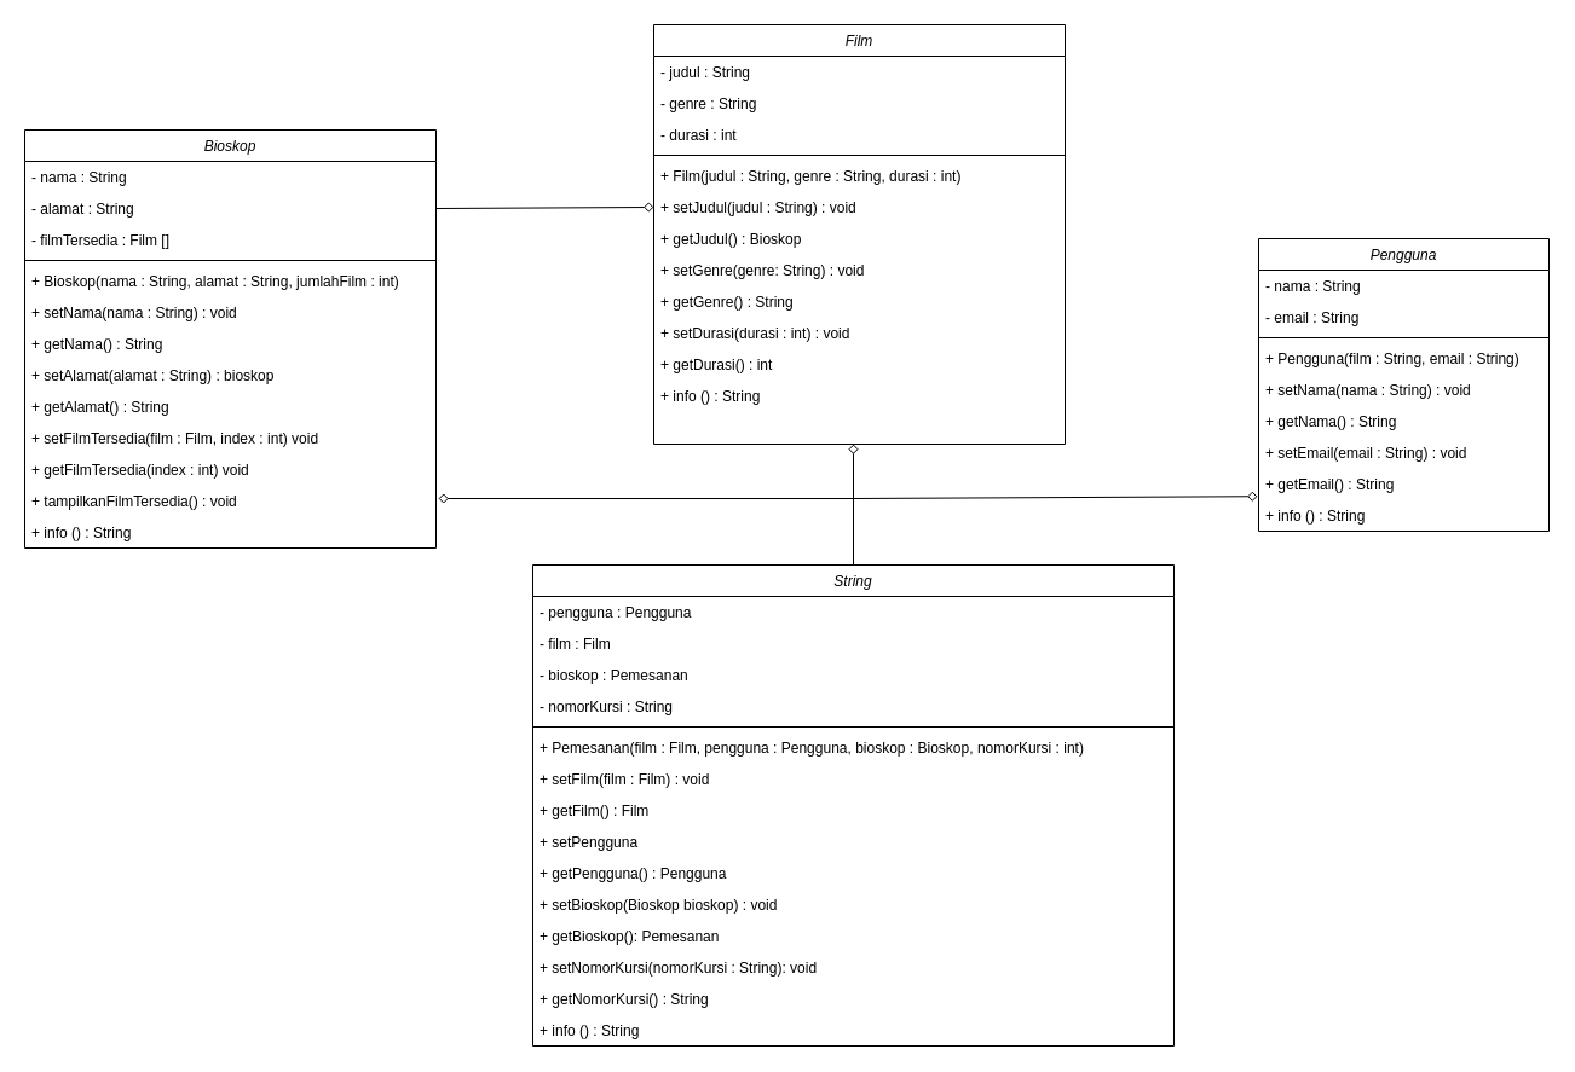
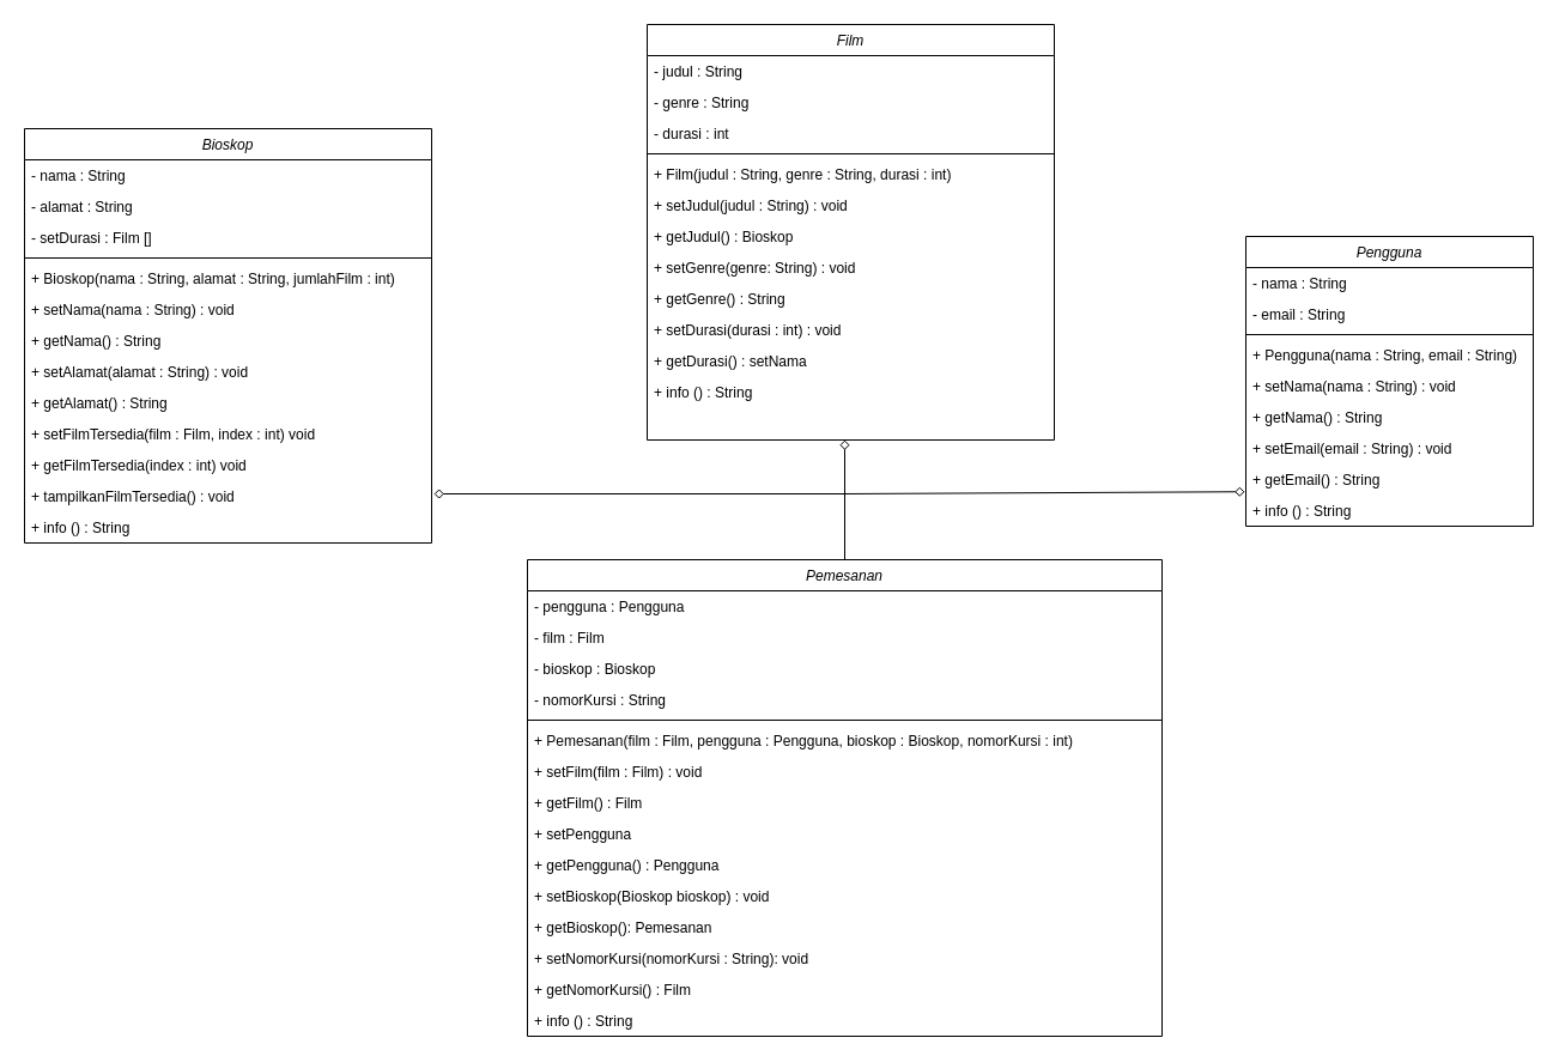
- <mxCell id="58" style="edgeStyle=none;rounded=0;orthogonalLoop=1;jettySize=auto;html=1;exitX=1;exitY=0.5;exitDx=0;exitDy=0;entryX=0;entryY=0.5;entryDx=0;entryDy=0;strokeWidth=1;endArrow=diamond;endFill=0;" edge="1" parent="1" source="46" target="18"><mxGeometry relative="1" as="geometry" /></mxCell>
- <mxCell id="47" value="- filmTersedia : Film []" style="text;align=left;verticalAlign=top;spacingLeft=4;spacingRight=4;overflow=hidden;rotatable=0;points=[[0,0.5],[1,0.5]];portConstraint=eastwest;rounded=0;shadow=0;html=0;" vertex="1" parent="44"><mxGeometry y="78" width="340" height="26" as="geometry" /></mxCell>
+ <mxCell id="47" value="- setDurasi : Film []" style="text;align=left;verticalAlign=top;spacingLeft=4;spacingRight=4;overflow=hidden;rotatable=0;points=[[0,0.5],[1,0.5]];portConstraint=eastwest;rounded=0;shadow=0;html=0;" vertex="1" parent="44"><mxGeometry y="78" width="340" height="26" as="geometry" /></mxCell>
- <mxCell id="6" value="+ Pengguna(film : String, email : String)" style="text;align=left;verticalAlign=top;spacingLeft=4;spacingRight=4;overflow=hidden;rotatable=0;points=[[0,0.5],[1,0.5]];portConstraint=eastwest;" parent="2" vertex="1"><mxGeometry y="86" width="240" height="26" as="geometry" /></mxCell>
+ <mxCell id="6" value="+ Pengguna(nama : String, email : String)" style="text;align=left;verticalAlign=top;spacingLeft=4;spacingRight=4;overflow=hidden;rotatable=0;points=[[0,0.5],[1,0.5]];portConstraint=eastwest;" parent="2" vertex="1"><mxGeometry y="86" width="240" height="26" as="geometry" /></mxCell>
- <mxCell id="23" value="+ getDurasi() : int" style="text;align=left;verticalAlign=top;spacingLeft=4;spacingRight=4;overflow=hidden;rotatable=0;points=[[0,0.5],[1,0.5]];portConstraint=eastwest;" vertex="1" parent="12"><mxGeometry y="268" width="340" height="26" as="geometry" /></mxCell>
+ <mxCell id="23" value="+ getDurasi() : setNama" style="text;align=left;verticalAlign=top;spacingLeft=4;spacingRight=4;overflow=hidden;rotatable=0;points=[[0,0.5],[1,0.5]];portConstraint=eastwest;" vertex="1" parent="12"><mxGeometry y="268" width="340" height="26" as="geometry" /></mxCell>
- <mxCell id="52" value="+ setAlamat(alamat : String) : bioskop" style="text;align=left;verticalAlign=top;spacingLeft=4;spacingRight=4;overflow=hidden;rotatable=0;points=[[0,0.5],[1,0.5]];portConstraint=eastwest;" vertex="1" parent="44"><mxGeometry y="190" width="340" height="26" as="geometry" /></mxCell>
+ <mxCell id="52" value="+ setAlamat(alamat : String) : void" style="text;align=left;verticalAlign=top;spacingLeft=4;spacingRight=4;overflow=hidden;rotatable=0;points=[[0,0.5],[1,0.5]];portConstraint=eastwest;" vertex="1" parent="44"><mxGeometry y="190" width="340" height="26" as="geometry" /></mxCell>
- <mxCell id="28" value="String" style="swimlane;fontStyle=2;align=center;verticalAlign=top;childLayout=stackLayout;horizontal=1;startSize=26;horizontalStack=0;resizeParent=1;resizeLast=0;collapsible=1;marginBottom=0;rounded=0;shadow=0;strokeWidth=1;" vertex="1" parent="1"><mxGeometry x="440" y="467" width="530" height="398" as="geometry"><mxRectangle x="230" y="140" width="160" height="26" as="alternateBounds" /></mxGeometry></mxCell>
+ <mxCell id="28" value="Pemesanan" style="swimlane;fontStyle=2;align=center;verticalAlign=top;childLayout=stackLayout;horizontal=1;startSize=26;horizontalStack=0;resizeParent=1;resizeLast=0;collapsible=1;marginBottom=0;rounded=0;shadow=0;strokeWidth=1;" vertex="1" parent="1"><mxGeometry x="440" y="467" width="530" height="398" as="geometry"><mxRectangle x="230" y="140" width="160" height="26" as="alternateBounds" /></mxGeometry></mxCell>
- <mxCell id="31" value="- bioskop : Pemesanan" style="text;align=left;verticalAlign=top;spacingLeft=4;spacingRight=4;overflow=hidden;rotatable=0;points=[[0,0.5],[1,0.5]];portConstraint=eastwest;rounded=0;shadow=0;html=0;" vertex="1" parent="28"><mxGeometry y="78" width="530" height="26" as="geometry" /></mxCell>
+ <mxCell id="31" value="- bioskop : Bioskop" style="text;align=left;verticalAlign=top;spacingLeft=4;spacingRight=4;overflow=hidden;rotatable=0;points=[[0,0.5],[1,0.5]];portConstraint=eastwest;rounded=0;shadow=0;html=0;" vertex="1" parent="28"><mxGeometry y="78" width="530" height="26" as="geometry" /></mxCell>
- <mxCell id="42" value="+ getNomorKursi() : String" style="text;align=left;verticalAlign=top;spacingLeft=4;spacingRight=4;overflow=hidden;rotatable=0;points=[[0,0.5],[1,0.5]];portConstraint=eastwest;" vertex="1" parent="28"><mxGeometry y="346" width="530" height="26" as="geometry" /></mxCell>
+ <mxCell id="42" value="+ getNomorKursi() : Film" style="text;align=left;verticalAlign=top;spacingLeft=4;spacingRight=4;overflow=hidden;rotatable=0;points=[[0,0.5],[1,0.5]];portConstraint=eastwest;" vertex="1" parent="28"><mxGeometry y="346" width="530" height="26" as="geometry" /></mxCell>
